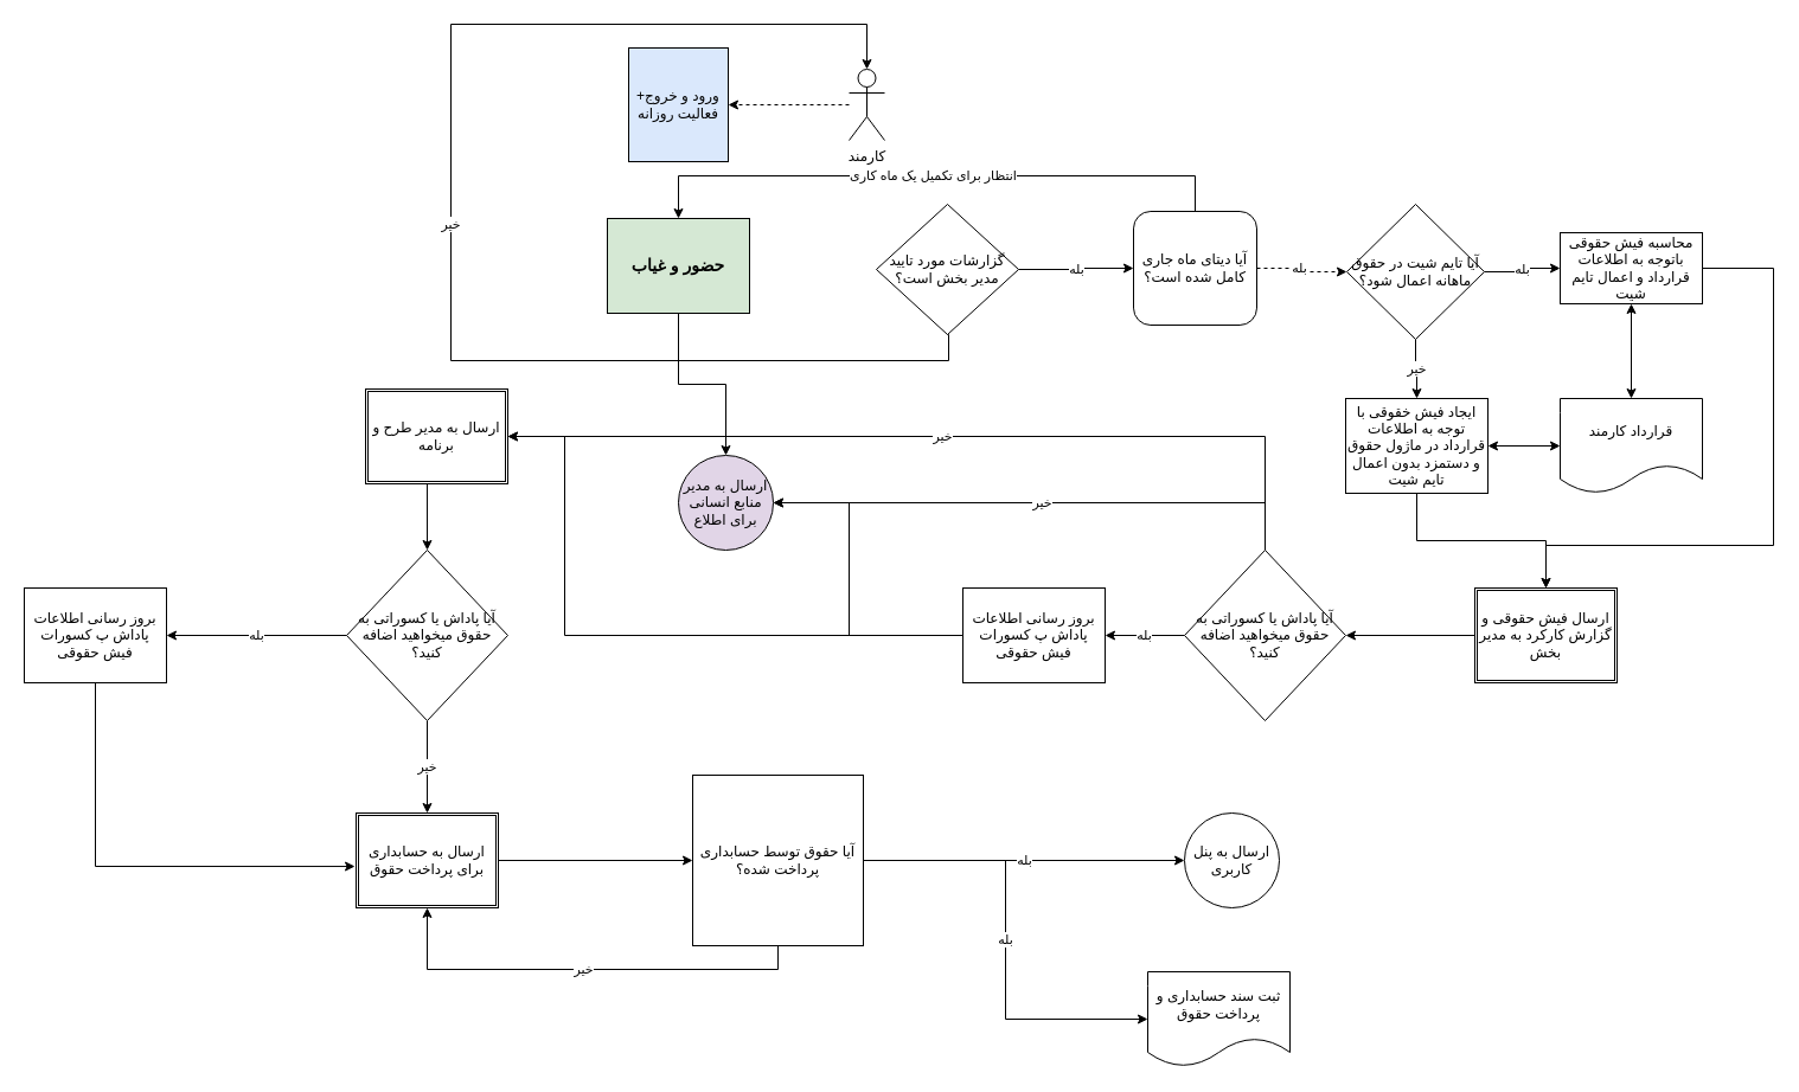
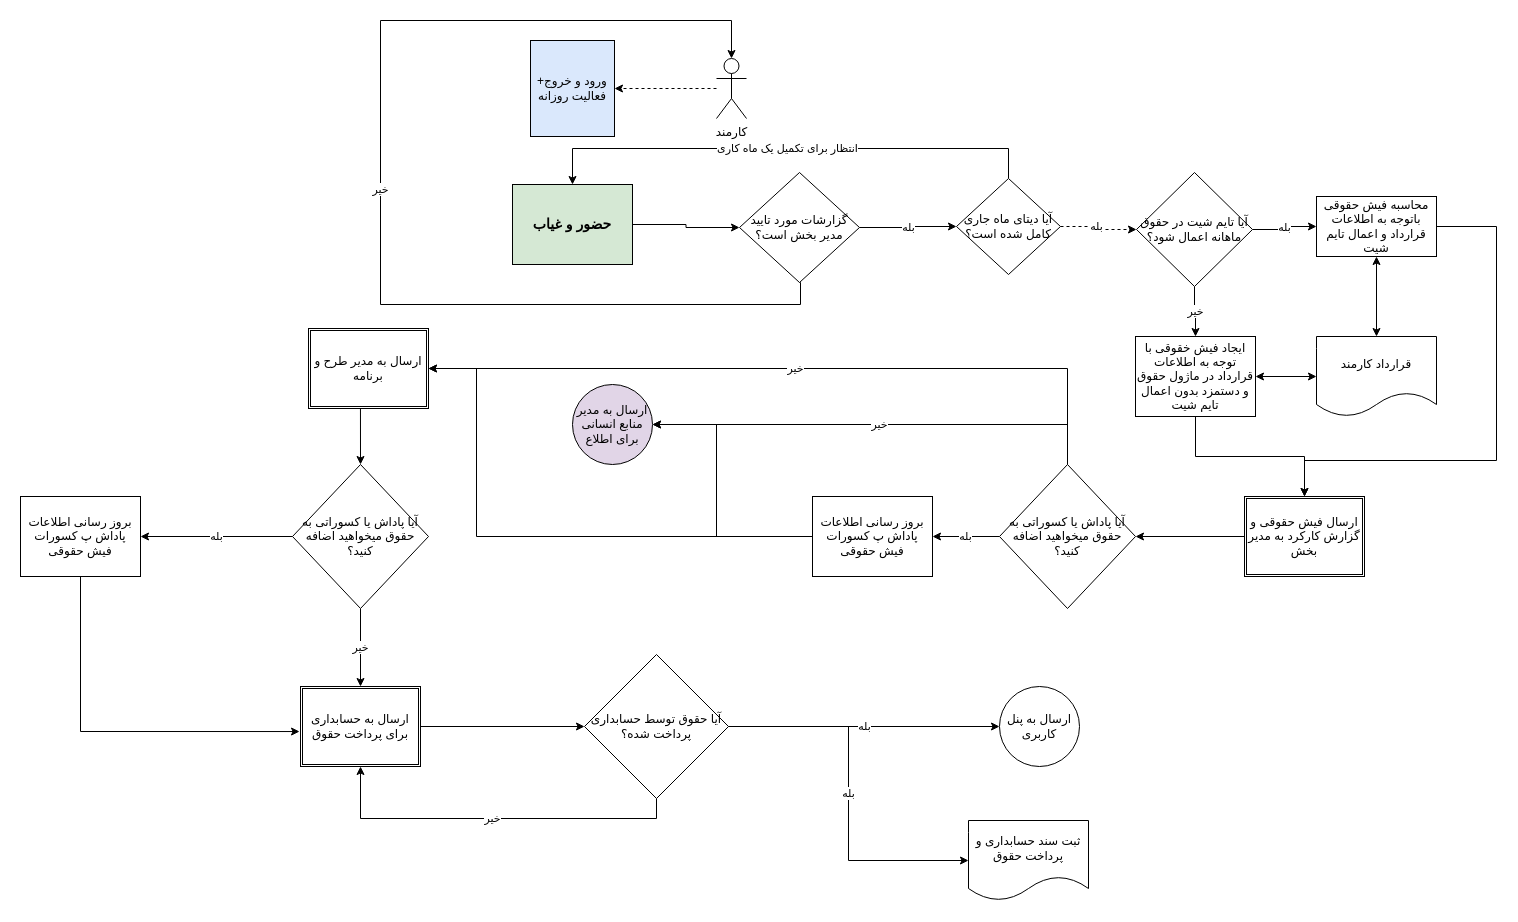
- <mxCell id="21" value="آیا دیتای ماه جاری کامل شده است؟" style="whiteSpace=wrap;html=1;rounded=1;" vertex="1" parent="1"><mxGeometry x="956" y="178" width="104" height="96" as="geometry" /></mxCell>
+ <mxCell id="21" value="آیا دیتای ماه جاری کامل شده است؟" style="rhombus;whiteSpace=wrap;html=1;" vertex="1" parent="1"><mxGeometry x="956" y="178" width="104" height="96" as="geometry" /></mxCell>
- <mxCell id="15" value="" style="edgeStyle=orthogonalEdgeStyle;rounded=0;orthogonalLoop=1;jettySize=auto;html=1;" edge="1" parent="1" source="2" target="37"><mxGeometry relative="1" as="geometry"><mxPoint x="632" y="224" as="sourcePoint" /><mxPoint x="992" y="224" as="targetPoint" /></mxGeometry></mxCell>
+ <mxCell id="15" value="" style="edgeStyle=orthogonalEdgeStyle;rounded=0;orthogonalLoop=1;jettySize=auto;html=1;entryX=0;entryY=0.5;entryDx=0;entryDy=0;" edge="1" parent="1" source="2" target="16"><mxGeometry relative="1" as="geometry"><mxPoint x="632" y="224" as="sourcePoint" /><mxPoint x="992" y="224" as="targetPoint" /></mxGeometry></mxCell>
- <mxCell id="46" value="آیا حقوق توسط حسابداری پرداخت شده؟" style="whiteSpace=wrap;html=1;rounded=0;" vertex="1" parent="1"><mxGeometry x="584" y="654" width="144" height="144" as="geometry" /></mxCell>
+ <mxCell id="46" value="آیا حقوق توسط حسابداری پرداخت شده؟" style="rhombus;whiteSpace=wrap;html=1;" vertex="1" parent="1"><mxGeometry x="584" y="654" width="144" height="144" as="geometry" /></mxCell>
